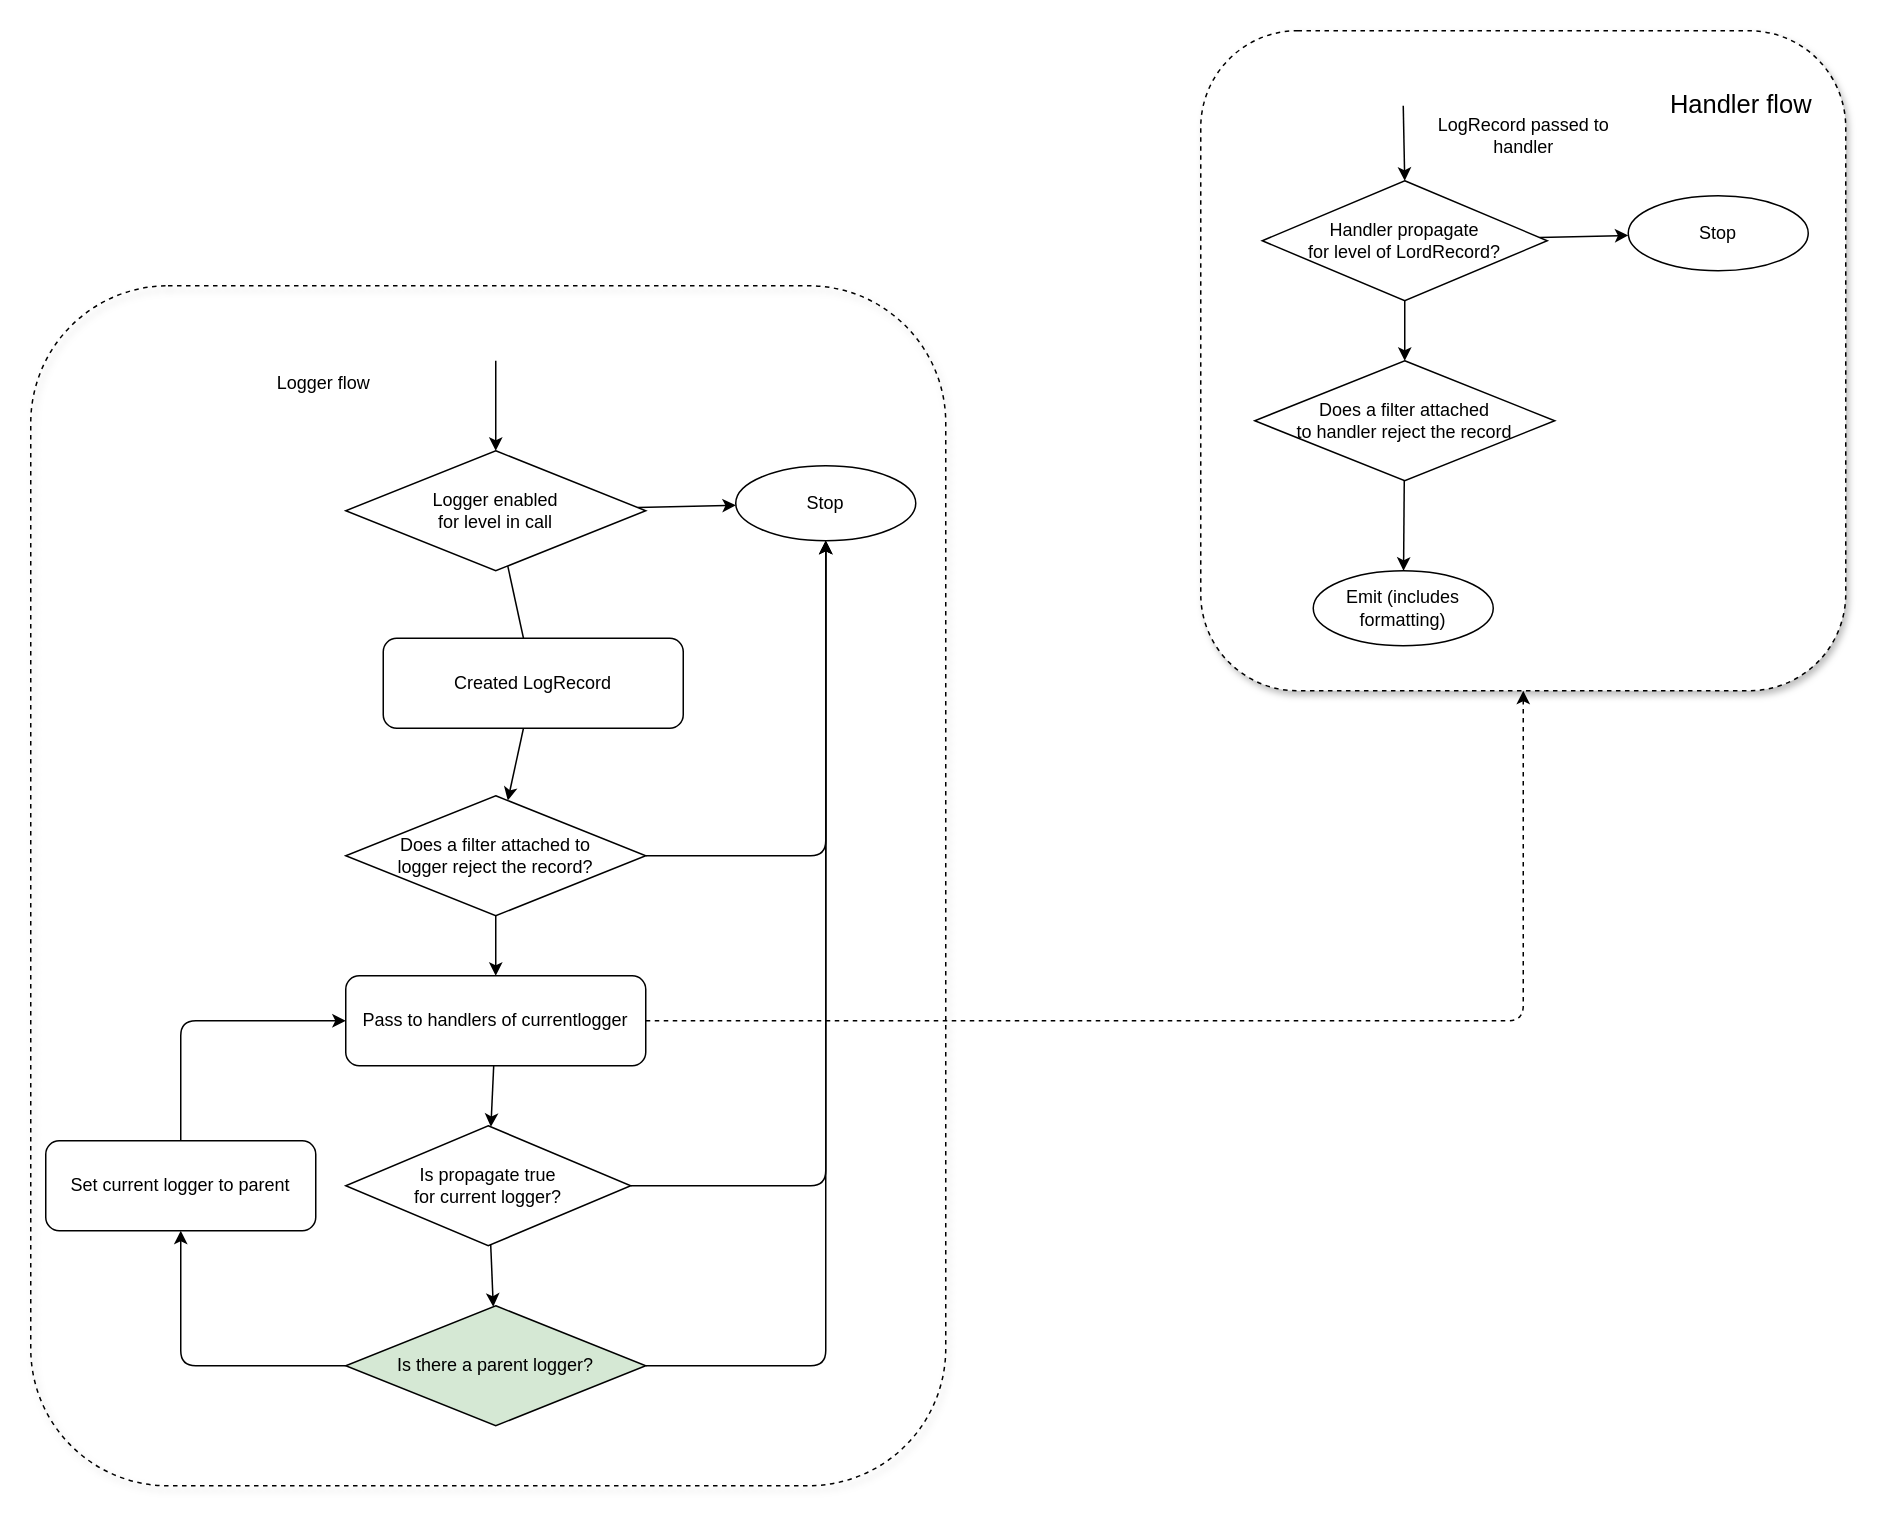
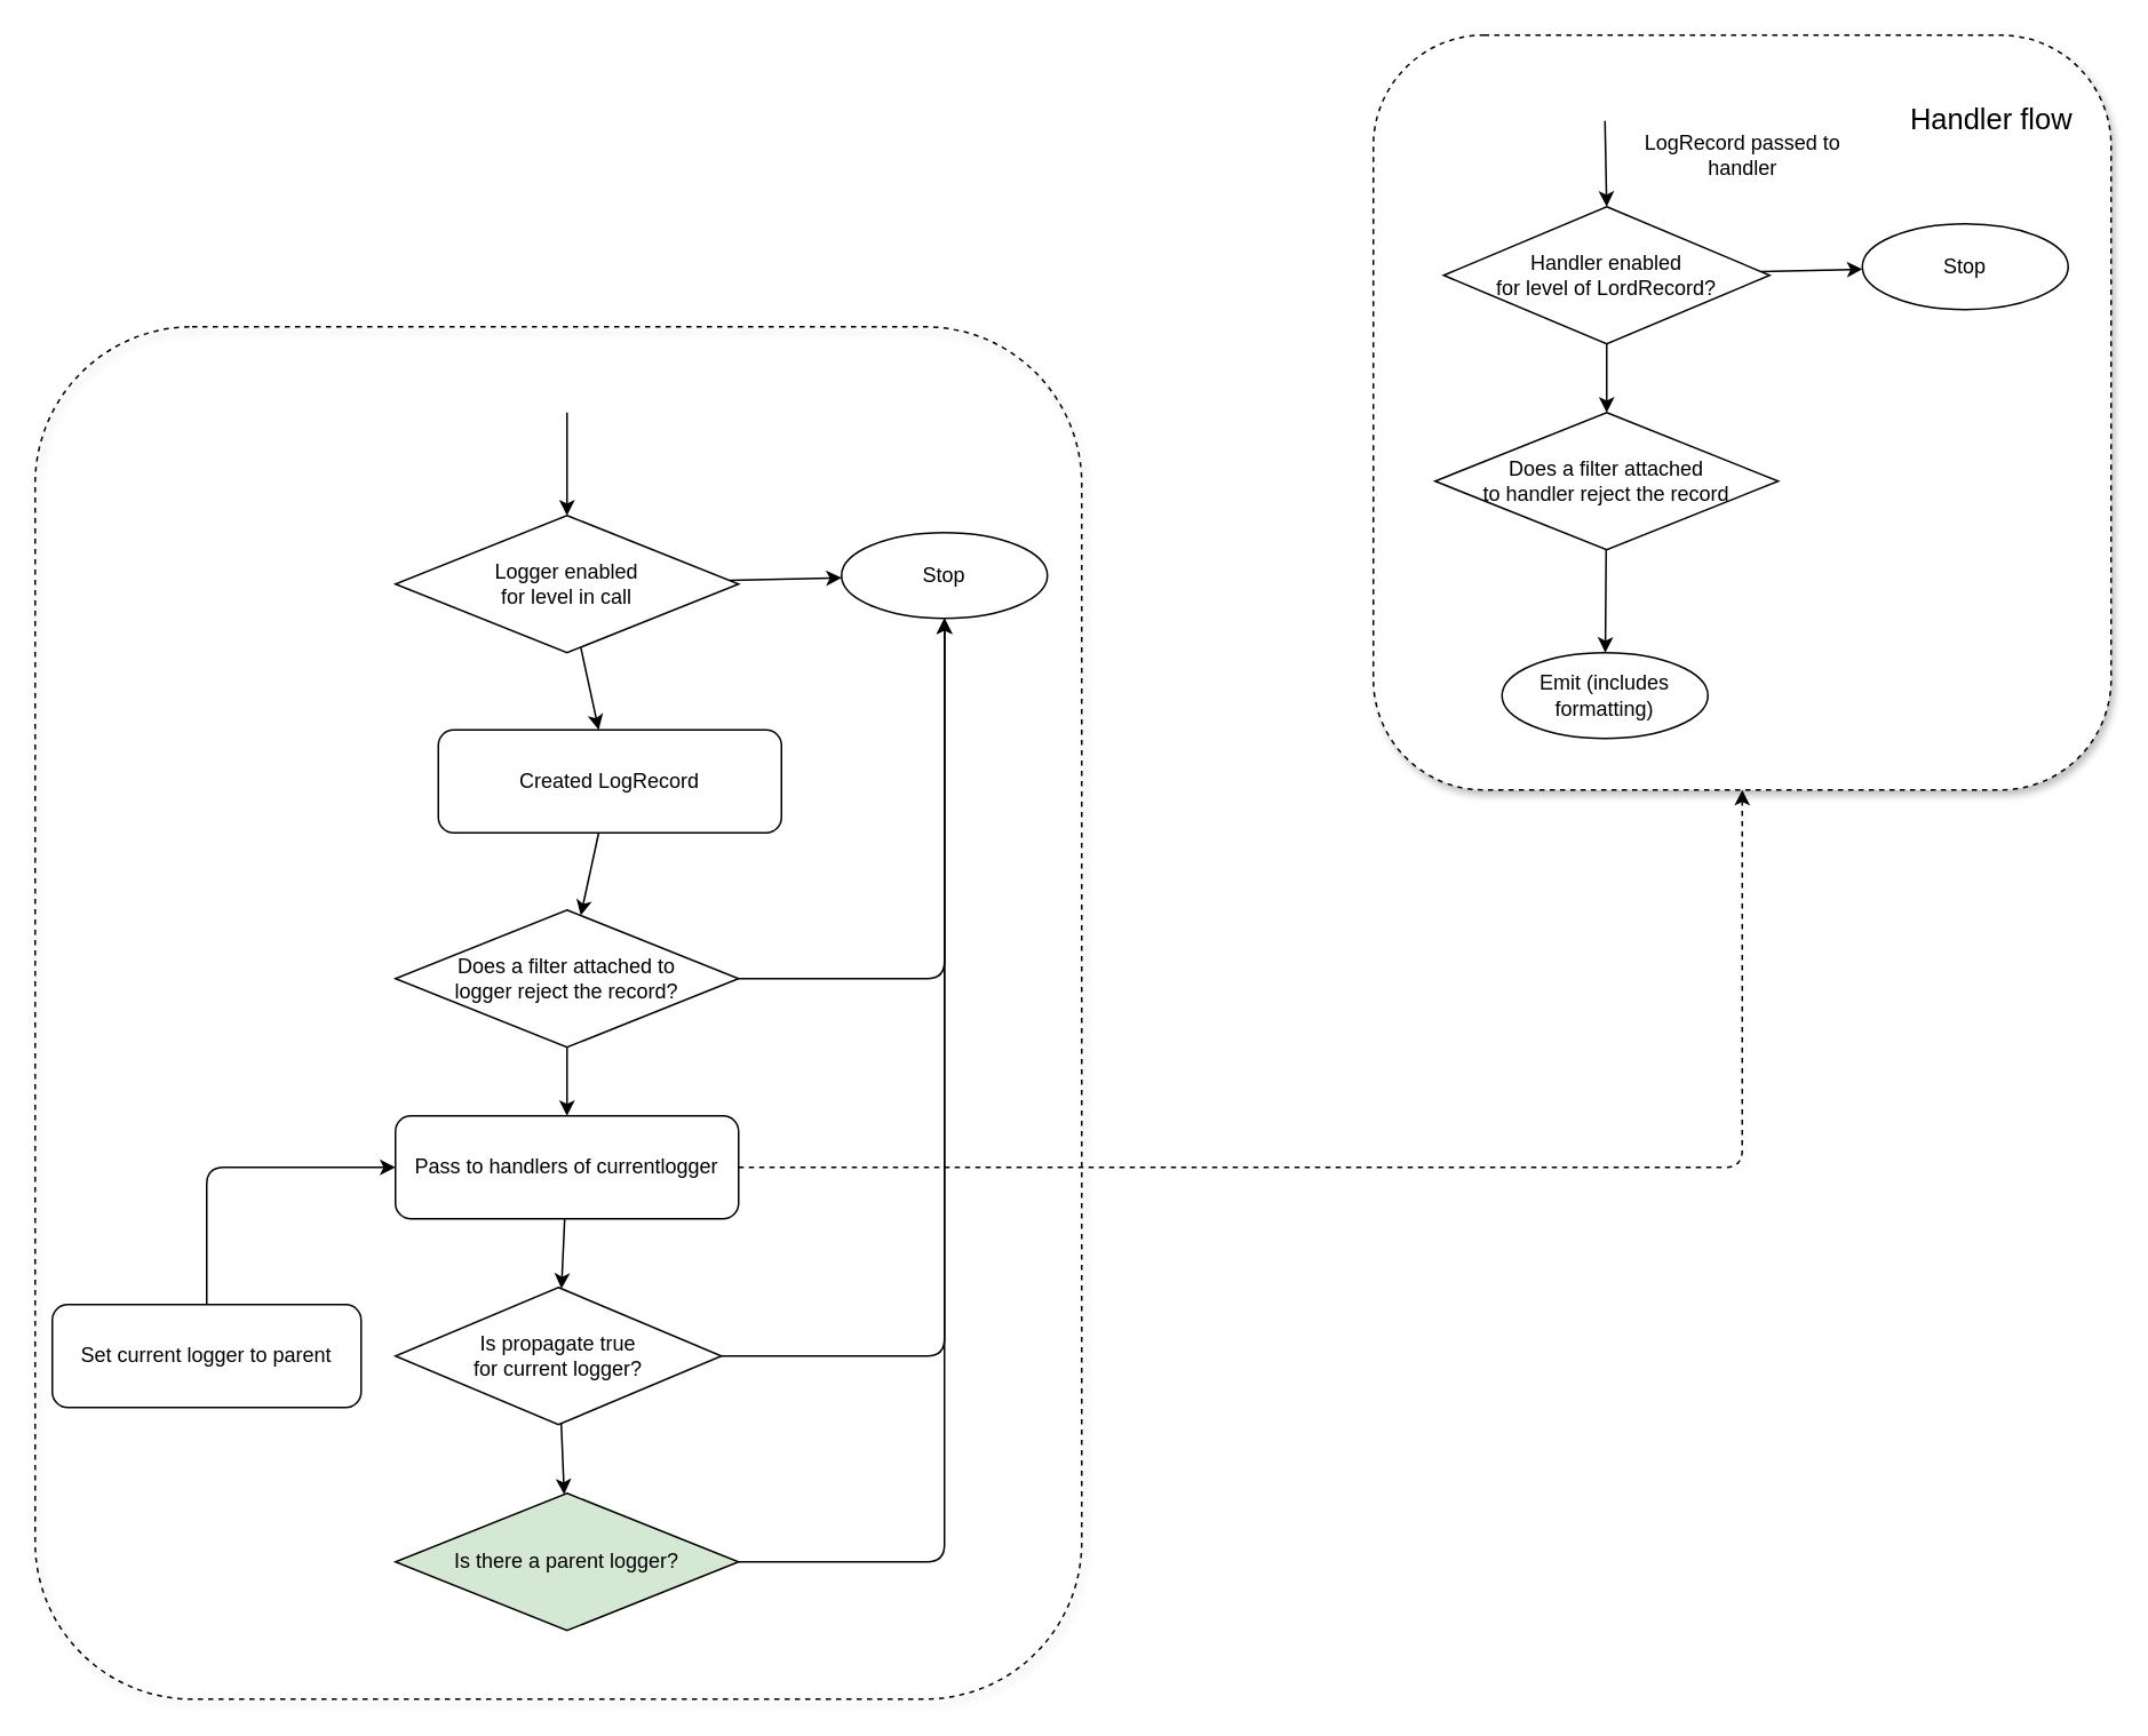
- <mxCell id="26" value="Handler propagate&lt;br&gt;for level of LordRecord?" style="rhombus;whiteSpace=wrap;html=1;" vertex="1" parent="1"><mxGeometry x="841" y="120" width="190" height="80" as="geometry" /></mxCell>
+ <mxCell id="26" value="Handler enabled&lt;br&gt;for level of LordRecord?" style="rhombus;whiteSpace=wrap;html=1;" vertex="1" parent="1"><mxGeometry x="841" y="120" width="190" height="80" as="geometry" /></mxCell>
- <mxCell id="33" value="Logger flow" style="text;html=1;align=center;verticalAlign=middle;resizable=0;points=[];autosize=1;strokeColor=none;fillColor=none;" vertex="1" parent="1"><mxGeometry x="170" y="240" width="90" height="30" as="geometry" /></mxCell>
- <mxCell id="6" value="" style="edgeStyle=none;html=1;endArrow=none;" edge="1" parent="1" source="8" target="5"><mxGeometry relative="1" as="geometry" /></mxCell>
+ <mxCell id="6" value="" style="edgeStyle=none;html=1;" edge="1" parent="1" source="8" target="5"><mxGeometry relative="1" as="geometry" /></mxCell>
- <mxCell id="15" style="edgeStyle=none;html=1;exitX=0;exitY=0.5;exitDx=0;exitDy=0;entryX=0.5;entryY=1;entryDx=0;entryDy=0;" edge="1" parent="1" source="17" target="22"><mxGeometry relative="1" as="geometry"><Array as="points"><mxPoint x="120" y="910" /></Array></mxGeometry></mxCell>
